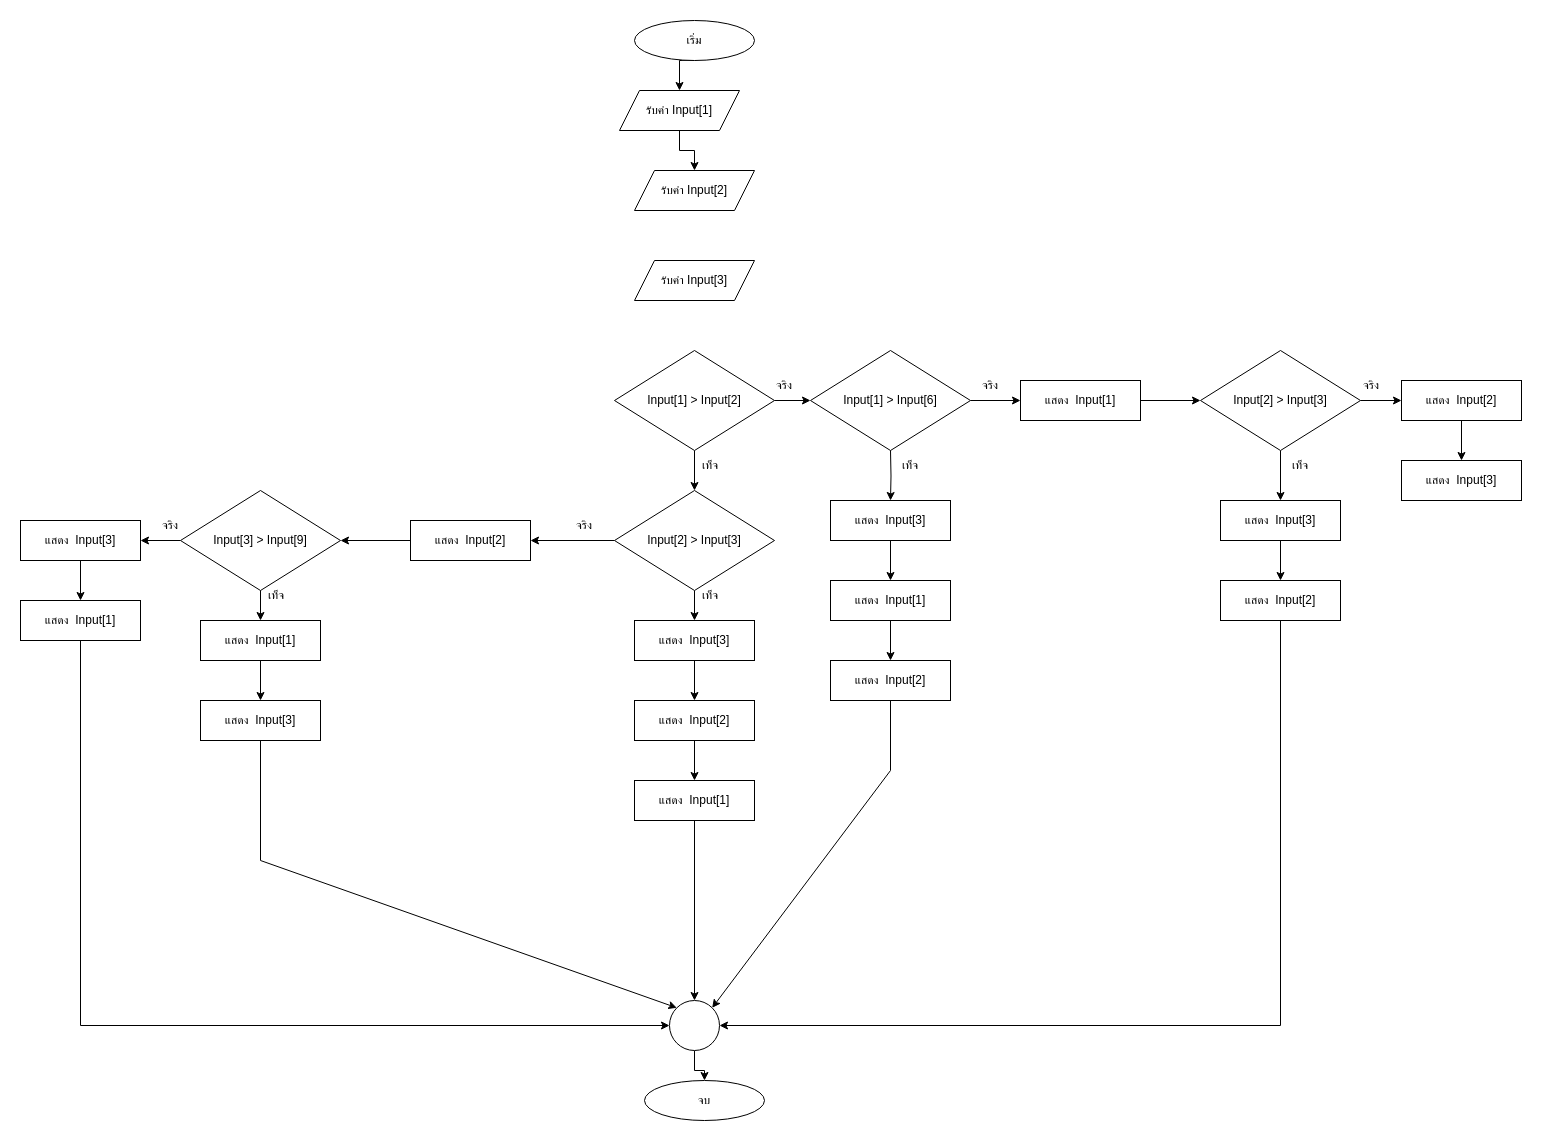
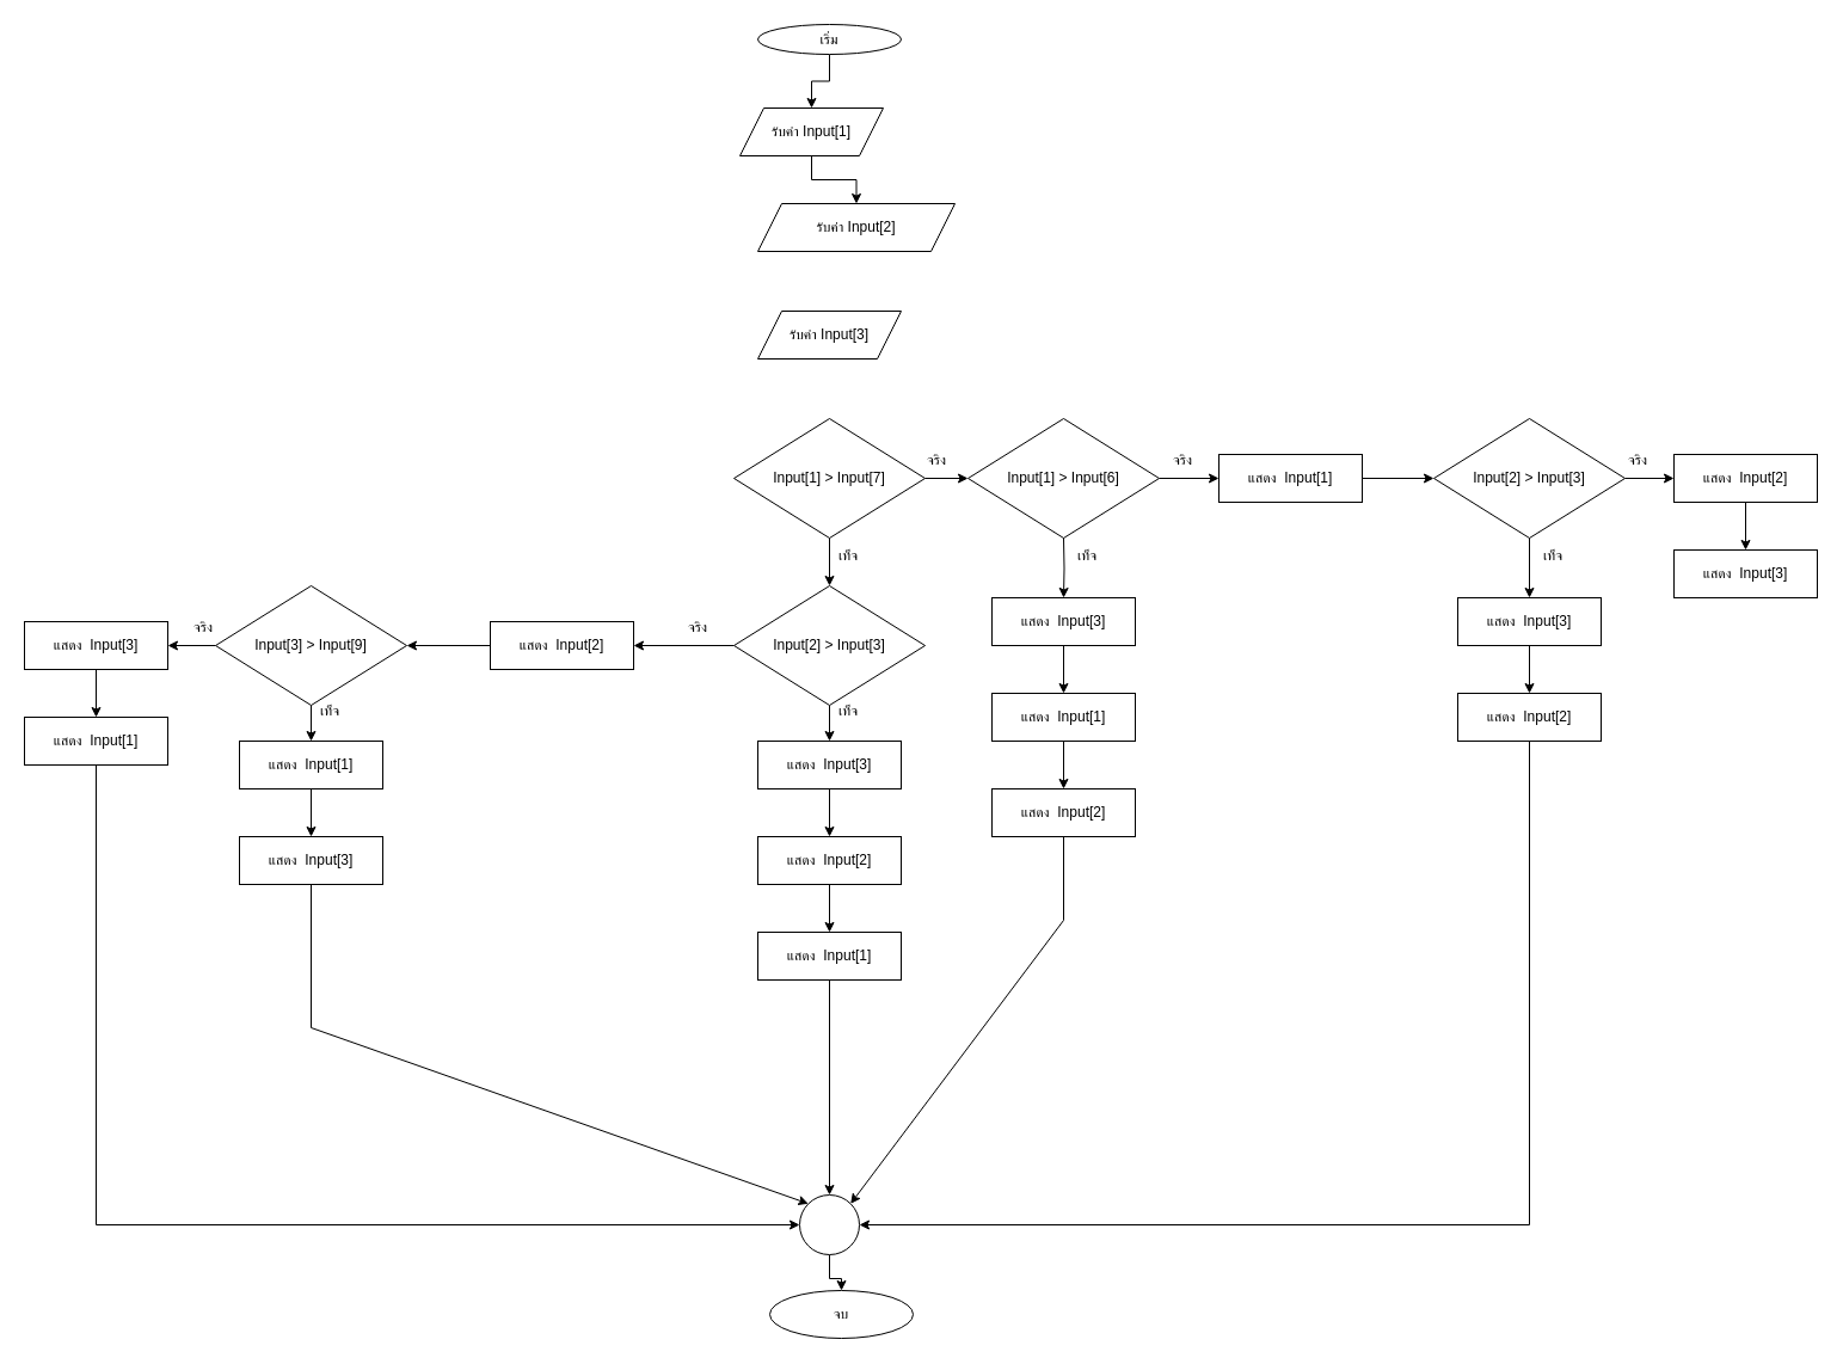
- <mxCell id="3" value="เริ่ม" style="ellipse;whiteSpace=wrap;html=1;" parent="1" vertex="1"><mxGeometry x="634" y="20" width="120" height="40" as="geometry" /></mxCell>
+ <mxCell id="3" value="เริ่ม" style="ellipse;whiteSpace=wrap;html=1;" parent="1" vertex="1"><mxGeometry x="634" y="20" width="120" height="25" as="geometry" /></mxCell>
- <mxCell id="6" value="รับค่า Input[2]" style="shape=parallelogram;perimeter=parallelogramPerimeter;whiteSpace=wrap;html=1;fixedSize=1;" vertex="1" parent="1"><mxGeometry x="634" y="170" width="120" height="40" as="geometry" /></mxCell>
+ <mxCell id="6" value="รับค่า Input[2]" style="shape=parallelogram;perimeter=parallelogramPerimeter;whiteSpace=wrap;html=1;fixedSize=1;" vertex="1" parent="1"><mxGeometry x="634" y="170" width="165" height="40" as="geometry" /></mxCell>
- <mxCell id="10" value="Input[1] &amp;gt; Input[2]" style="rhombus;whiteSpace=wrap;html=1;" vertex="1" parent="1"><mxGeometry x="614" y="350" width="160" height="100" as="geometry" /></mxCell>
+ <mxCell id="10" value="Input[1] &amp;gt; Input[7]" style="rhombus;whiteSpace=wrap;html=1;" vertex="1" parent="1"><mxGeometry x="614" y="350" width="160" height="100" as="geometry" /></mxCell>
